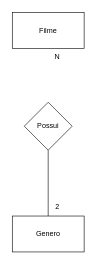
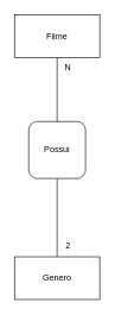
+ <mxCell id="2" style="edgeStyle=orthogonalEdgeStyle;rounded=0;orthogonalLoop=1;jettySize=auto;html=1;entryX=0.5;entryY=0;entryDx=0;entryDy=0;endArrow=none;endFill=0;" edge="1" parent="1" source="3" target="5"><mxGeometry relative="1" as="geometry" /></mxCell>
- <mxCell id="5" value="Possui" style="rhombus;whiteSpace=wrap;html=1;" vertex="1" parent="1"><mxGeometry x="40" y="170" width="80" height="80" as="geometry" /></mxCell>
+ <mxCell id="5" value="Possui" style="whiteSpace=wrap;html=1;rounded=1;" vertex="1" parent="1"><mxGeometry x="40" y="170" width="80" height="80" as="geometry" /></mxCell>
